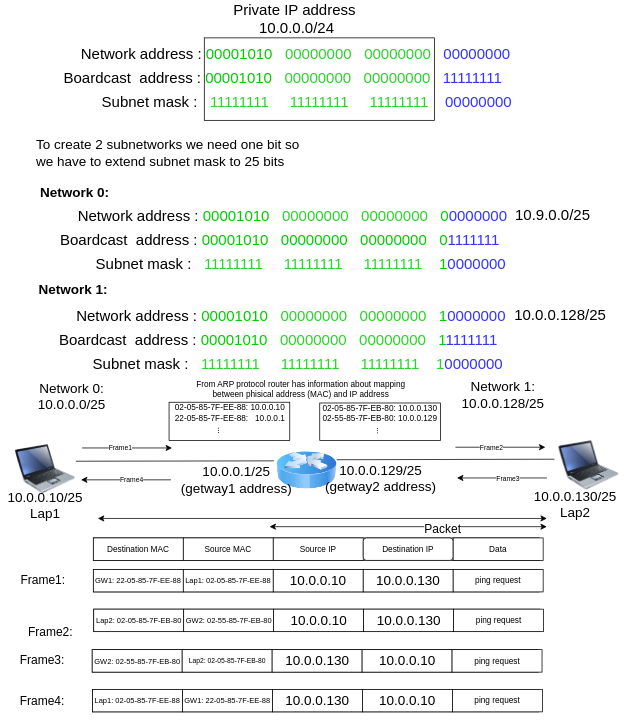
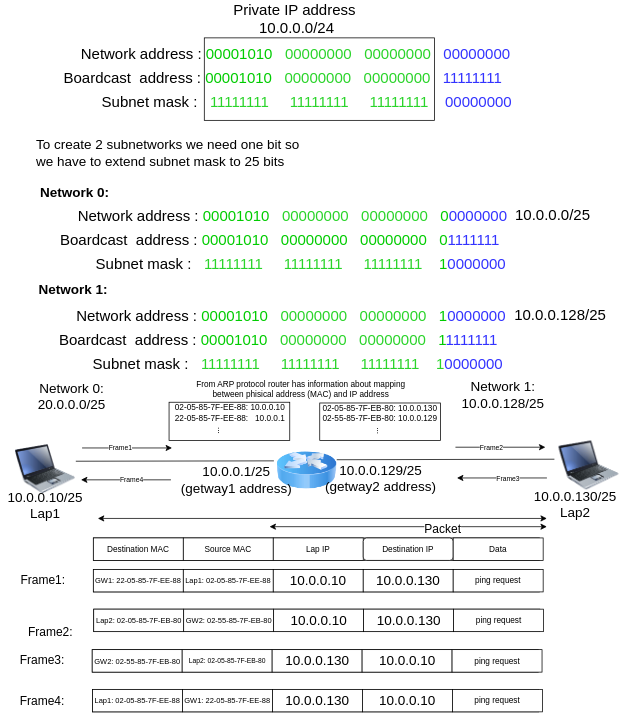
- <mxCell id="18" value="10.9.0.0/25" style="text;html=1;strokeColor=none;fillColor=none;align=center;verticalAlign=middle;whiteSpace=wrap;rounded=0;fontSize=20;" vertex="1" parent="1"><mxGeometry x="717" y="269" width="40" height="20" as="geometry" /></mxCell>
+ <mxCell id="18" value="10.0.0.0/25" style="text;html=1;strokeColor=none;fillColor=none;align=center;verticalAlign=middle;whiteSpace=wrap;rounded=0;fontSize=20;" vertex="1" parent="1"><mxGeometry x="717" y="269" width="40" height="20" as="geometry" /></mxCell>
- <mxCell id="25" value="Network 0: 10.0.0.0/25" style="text;html=1;strokeColor=none;fillColor=none;align=center;verticalAlign=middle;whiteSpace=wrap;rounded=0;fontSize=18;" vertex="1" parent="1"><mxGeometry x="45.5" y="513" width="99" height="20" as="geometry" /></mxCell>
+ <mxCell id="25" value="Network 0: 20.0.0.0/25" style="text;html=1;strokeColor=none;fillColor=none;align=center;verticalAlign=middle;whiteSpace=wrap;rounded=0;fontSize=18;" vertex="1" parent="1"><mxGeometry x="45.5" y="513" width="99" height="20" as="geometry" /></mxCell>
- <mxCell id="39" value="Source IP" style="rounded=0;whiteSpace=wrap;html=1;fontSize=11;align=center;" vertex="1" parent="1"><mxGeometry x="364" y="711" width="120" height="30" as="geometry" /></mxCell>
+ <mxCell id="39" value="Lap IP" style="rounded=0;whiteSpace=wrap;html=1;fontSize=11;align=center;" vertex="1" parent="1"><mxGeometry x="364" y="711" width="120" height="30" as="geometry" /></mxCell>
